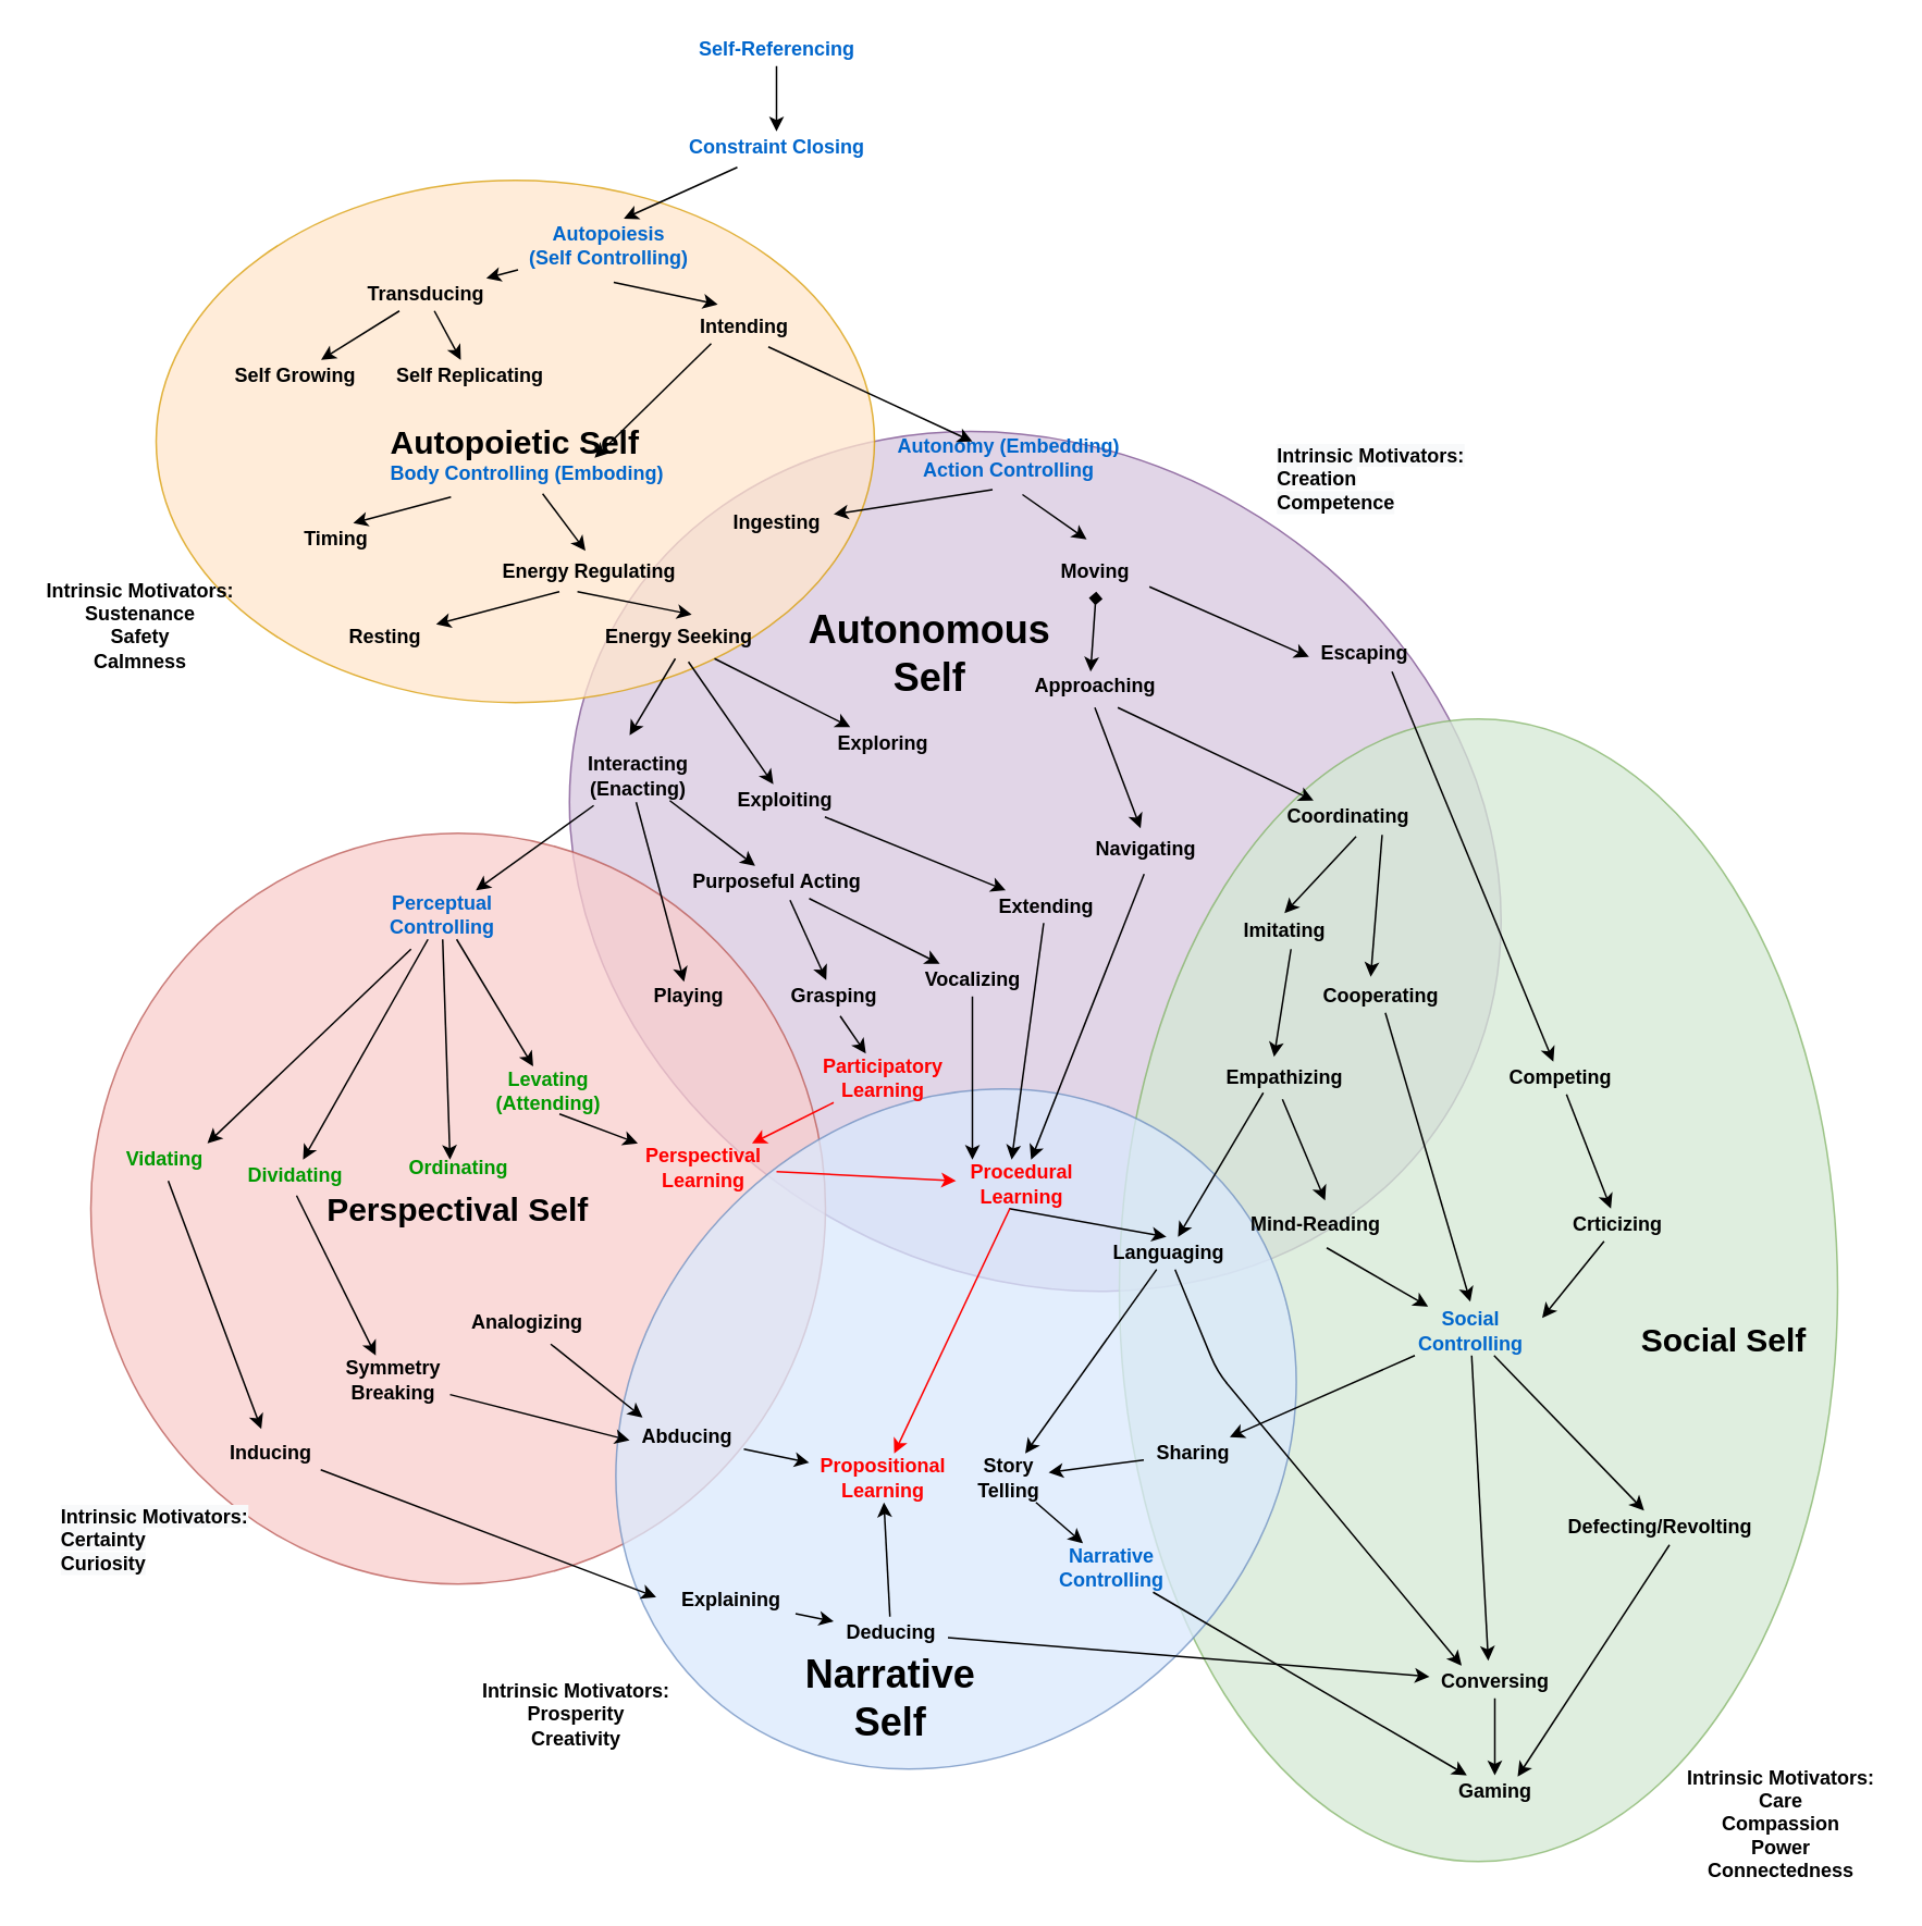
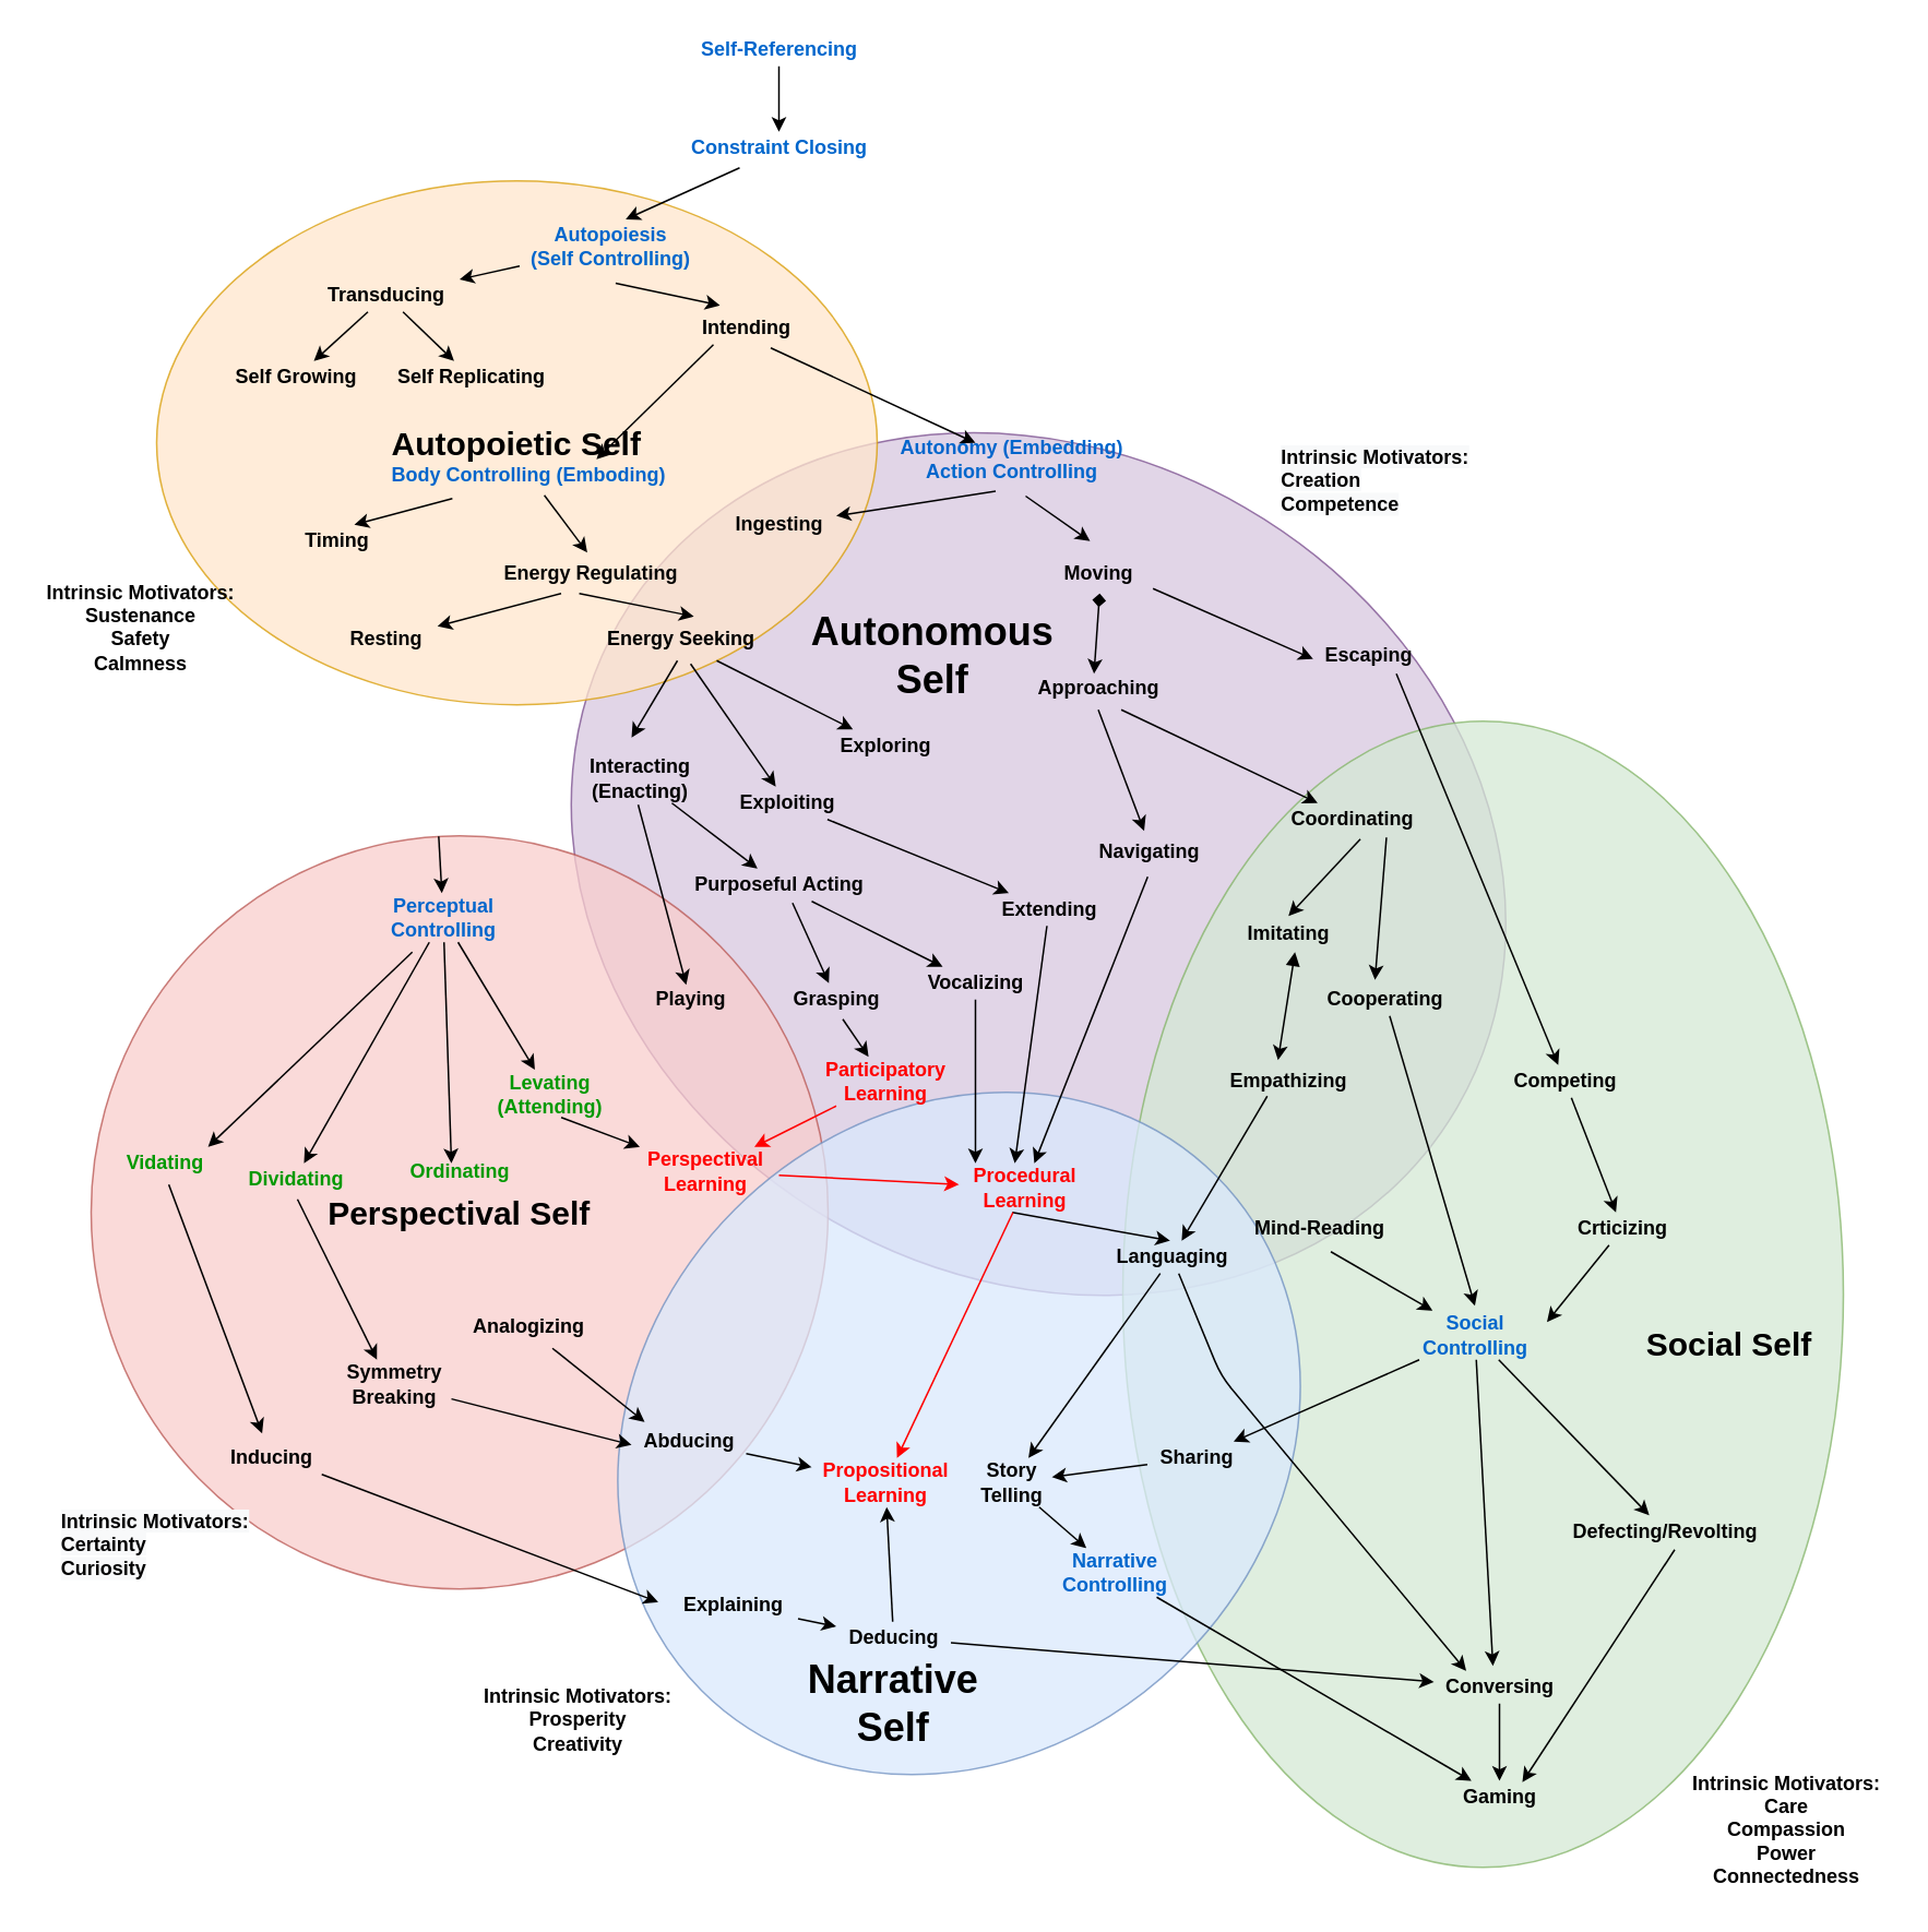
- <mxCell id="108" value="Transducing" style="text;html=1;align=center;verticalAlign=middle;resizable=0;points=[];autosize=1;fontStyle=1" parent="1" vertex="1"><mxGeometry x="215" y="170" width="90" height="20" as="geometry" /></mxCell>
+ <mxCell id="108" value="Transducing" style="text;html=1;align=center;verticalAlign=middle;resizable=0;points=[];autosize=1;fontStyle=1" parent="1" vertex="1"><mxGeometry x="190" y="170" width="90" height="20" as="geometry" /></mxCell>
- <mxCell id="64" value="" style="endArrow=none;html=1;entryX=0.163;entryY=1.1;entryDx=0;entryDy=0;entryPerimeter=0;startArrow=classic;startFill=1;" parent="1" source="25" target="16" edge="1"><mxGeometry width="50" height="50" relative="1" as="geometry"><mxPoint x="385" y="530" as="sourcePoint" /><mxPoint x="435" y="480" as="targetPoint" /></mxGeometry></mxCell>
+ <mxCell id="64" value="" style="endArrow=none;html=1;startArrow=classic;startFill=1;" parent="1" source="25" target="4" edge="1"><mxGeometry width="50" height="50" relative="1" as="geometry"><mxPoint x="385" y="530" as="sourcePoint" /><mxPoint x="435" y="480" as="targetPoint" /></mxGeometry></mxCell>
- <mxCell id="60" value="" style="endArrow=none;html=1;exitX=0.429;exitY=-0.15;exitDx=0;exitDy=0;exitPerimeter=0;entryX=0.557;entryY=1.05;entryDx=0;entryDy=0;entryPerimeter=0;startArrow=classic;startFill=1;" parent="1" source="44" target="38" edge="1"><mxGeometry width="50" height="50" relative="1" as="geometry"><mxPoint x="775" y="560" as="sourcePoint" /><mxPoint x="825" y="510" as="targetPoint" /></mxGeometry></mxCell>
+ <mxCell id="60" value="" style="endArrow=block;html=1;exitX=0.429;exitY=-0.15;exitDx=0;exitDy=0;exitPerimeter=0;entryX=0.557;entryY=1.05;entryDx=0;entryDy=0;entryPerimeter=0;startArrow=classic;startFill=1;" parent="1" source="44" target="38" edge="1"><mxGeometry width="50" height="50" relative="1" as="geometry"><mxPoint x="775" y="560" as="sourcePoint" /><mxPoint x="825" y="510" as="targetPoint" /></mxGeometry></mxCell>
- <mxCell id="74" value="" style="endArrow=none;html=1;entryX=0.486;entryY=1.15;entryDx=0;entryDy=0;entryPerimeter=0;exitX=0.567;exitY=-0.25;exitDx=0;exitDy=0;exitPerimeter=0;endFill=0;startArrow=classic;startFill=1;" parent="1" source="40" target="44" edge="1"><mxGeometry width="50" height="50" relative="1" as="geometry"><mxPoint x="835" y="730" as="sourcePoint" /><mxPoint x="855" y="630" as="targetPoint" /></mxGeometry></mxCell>
